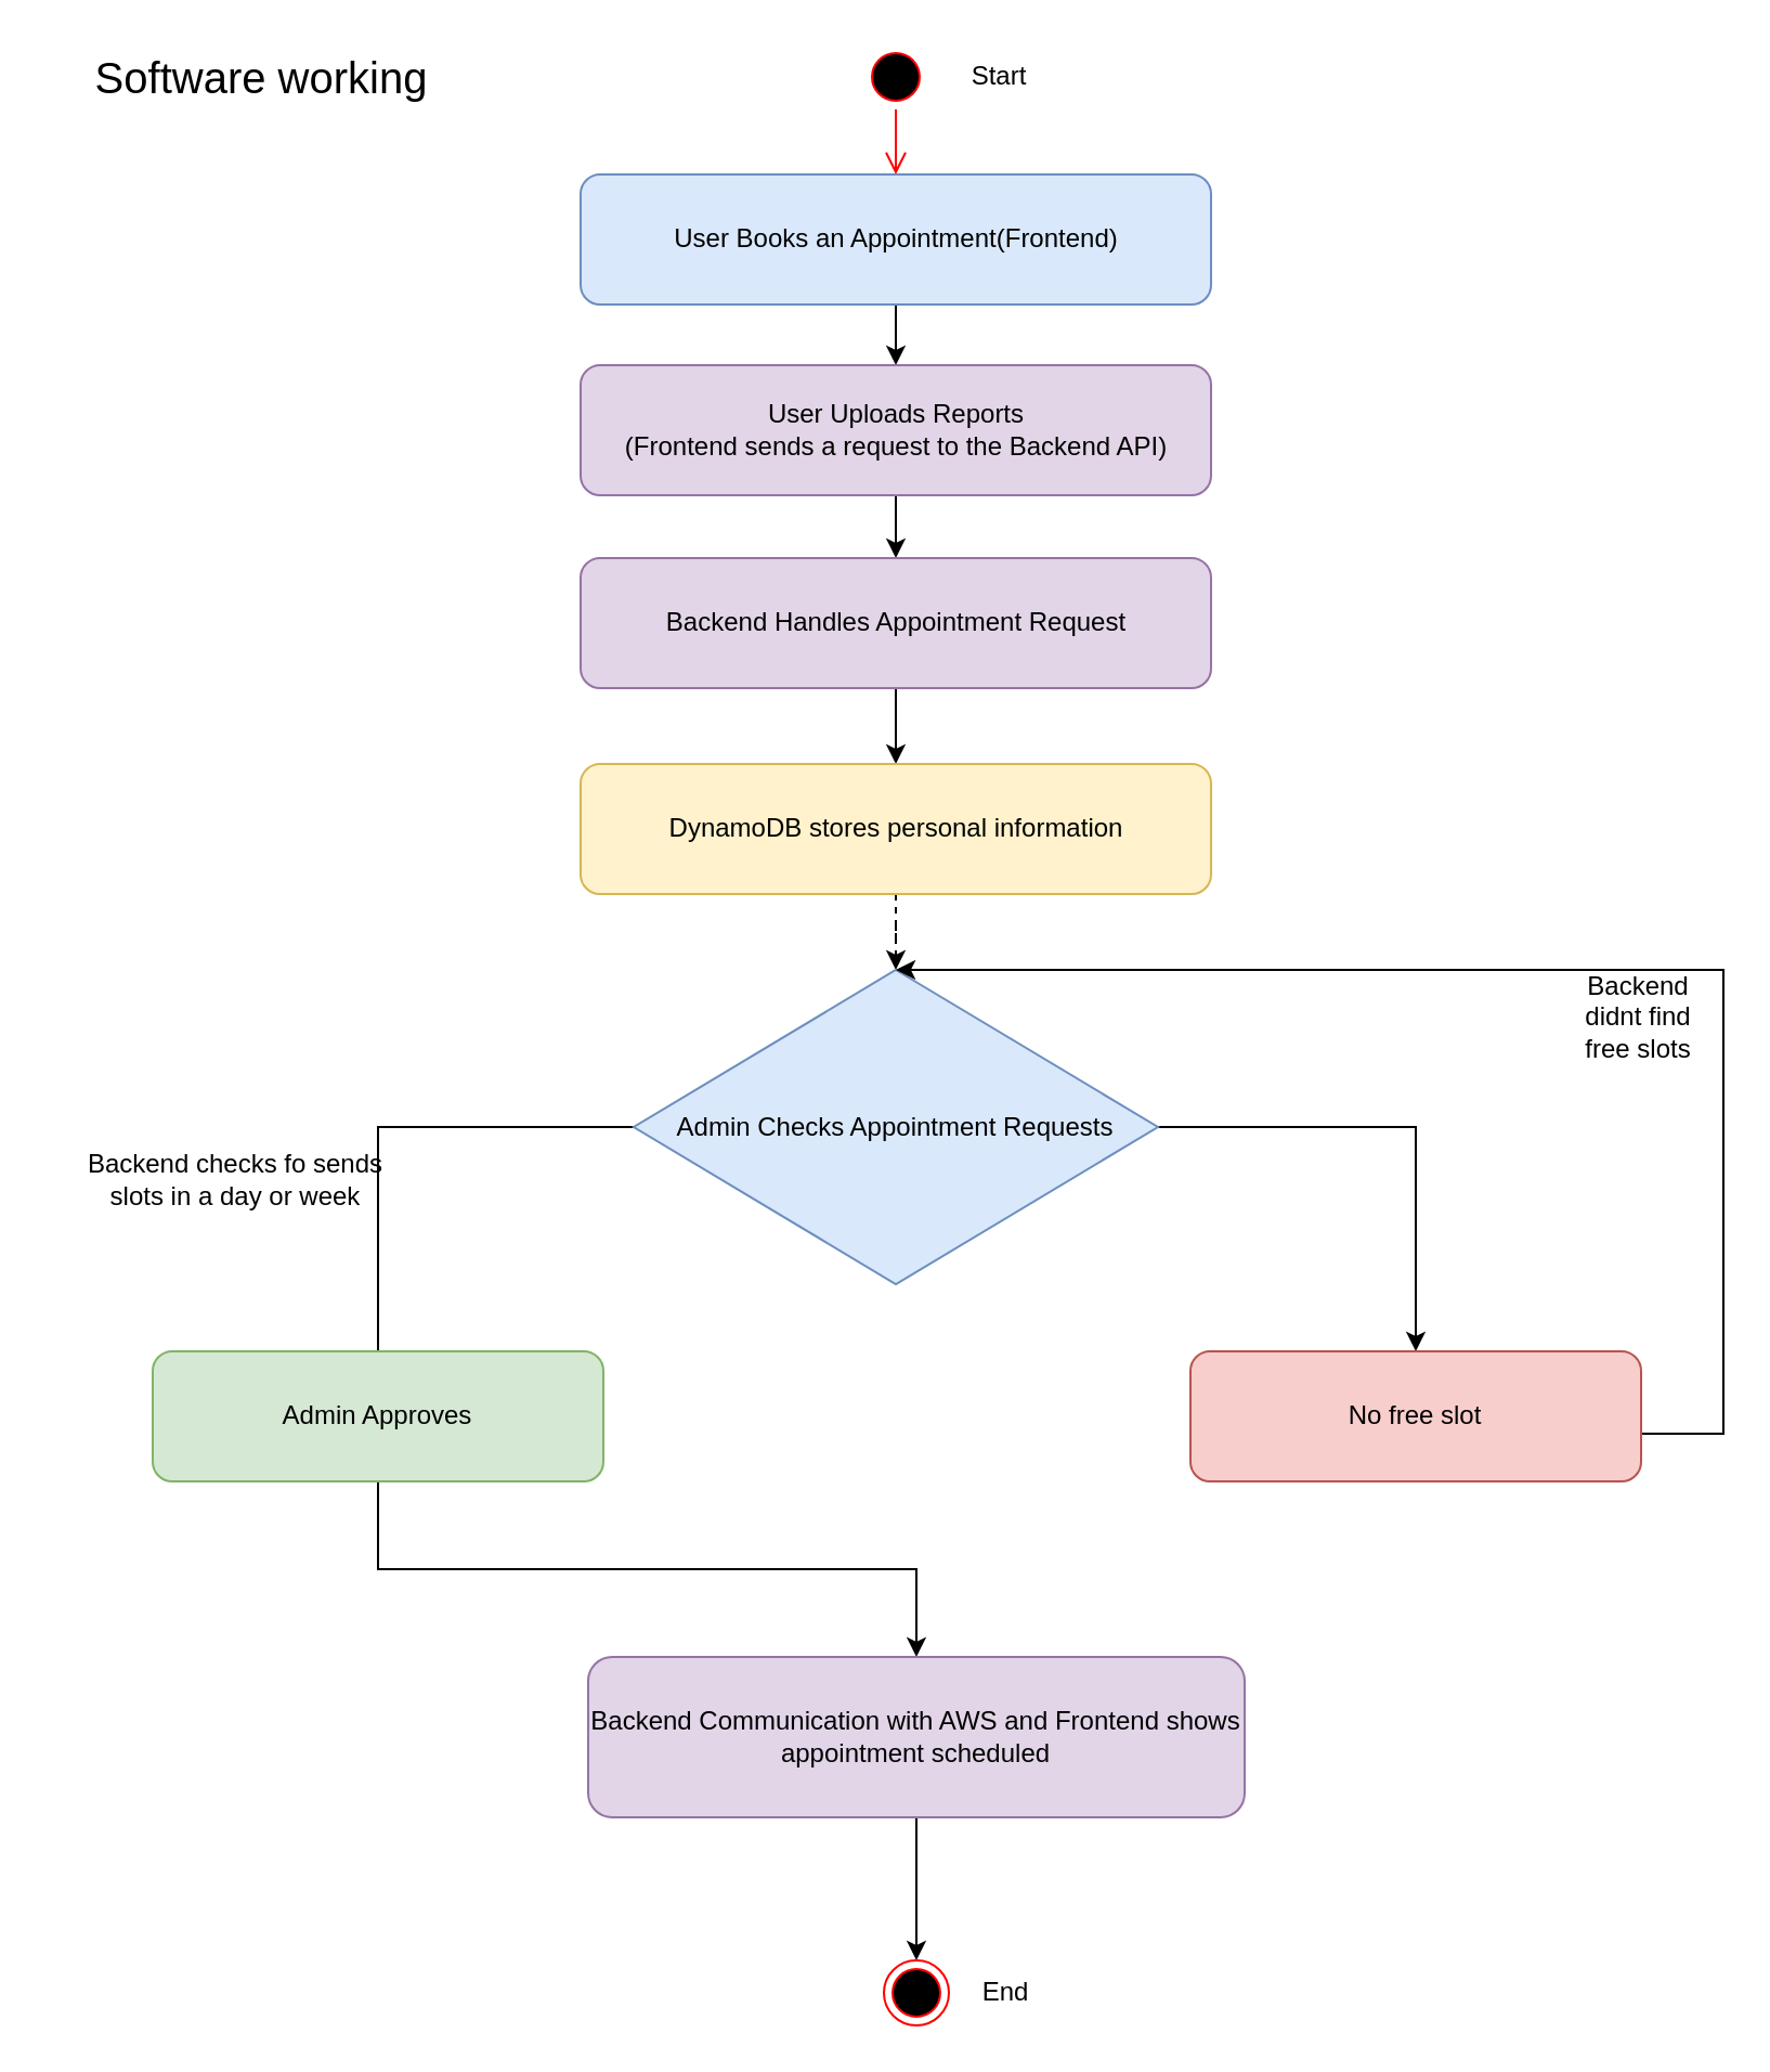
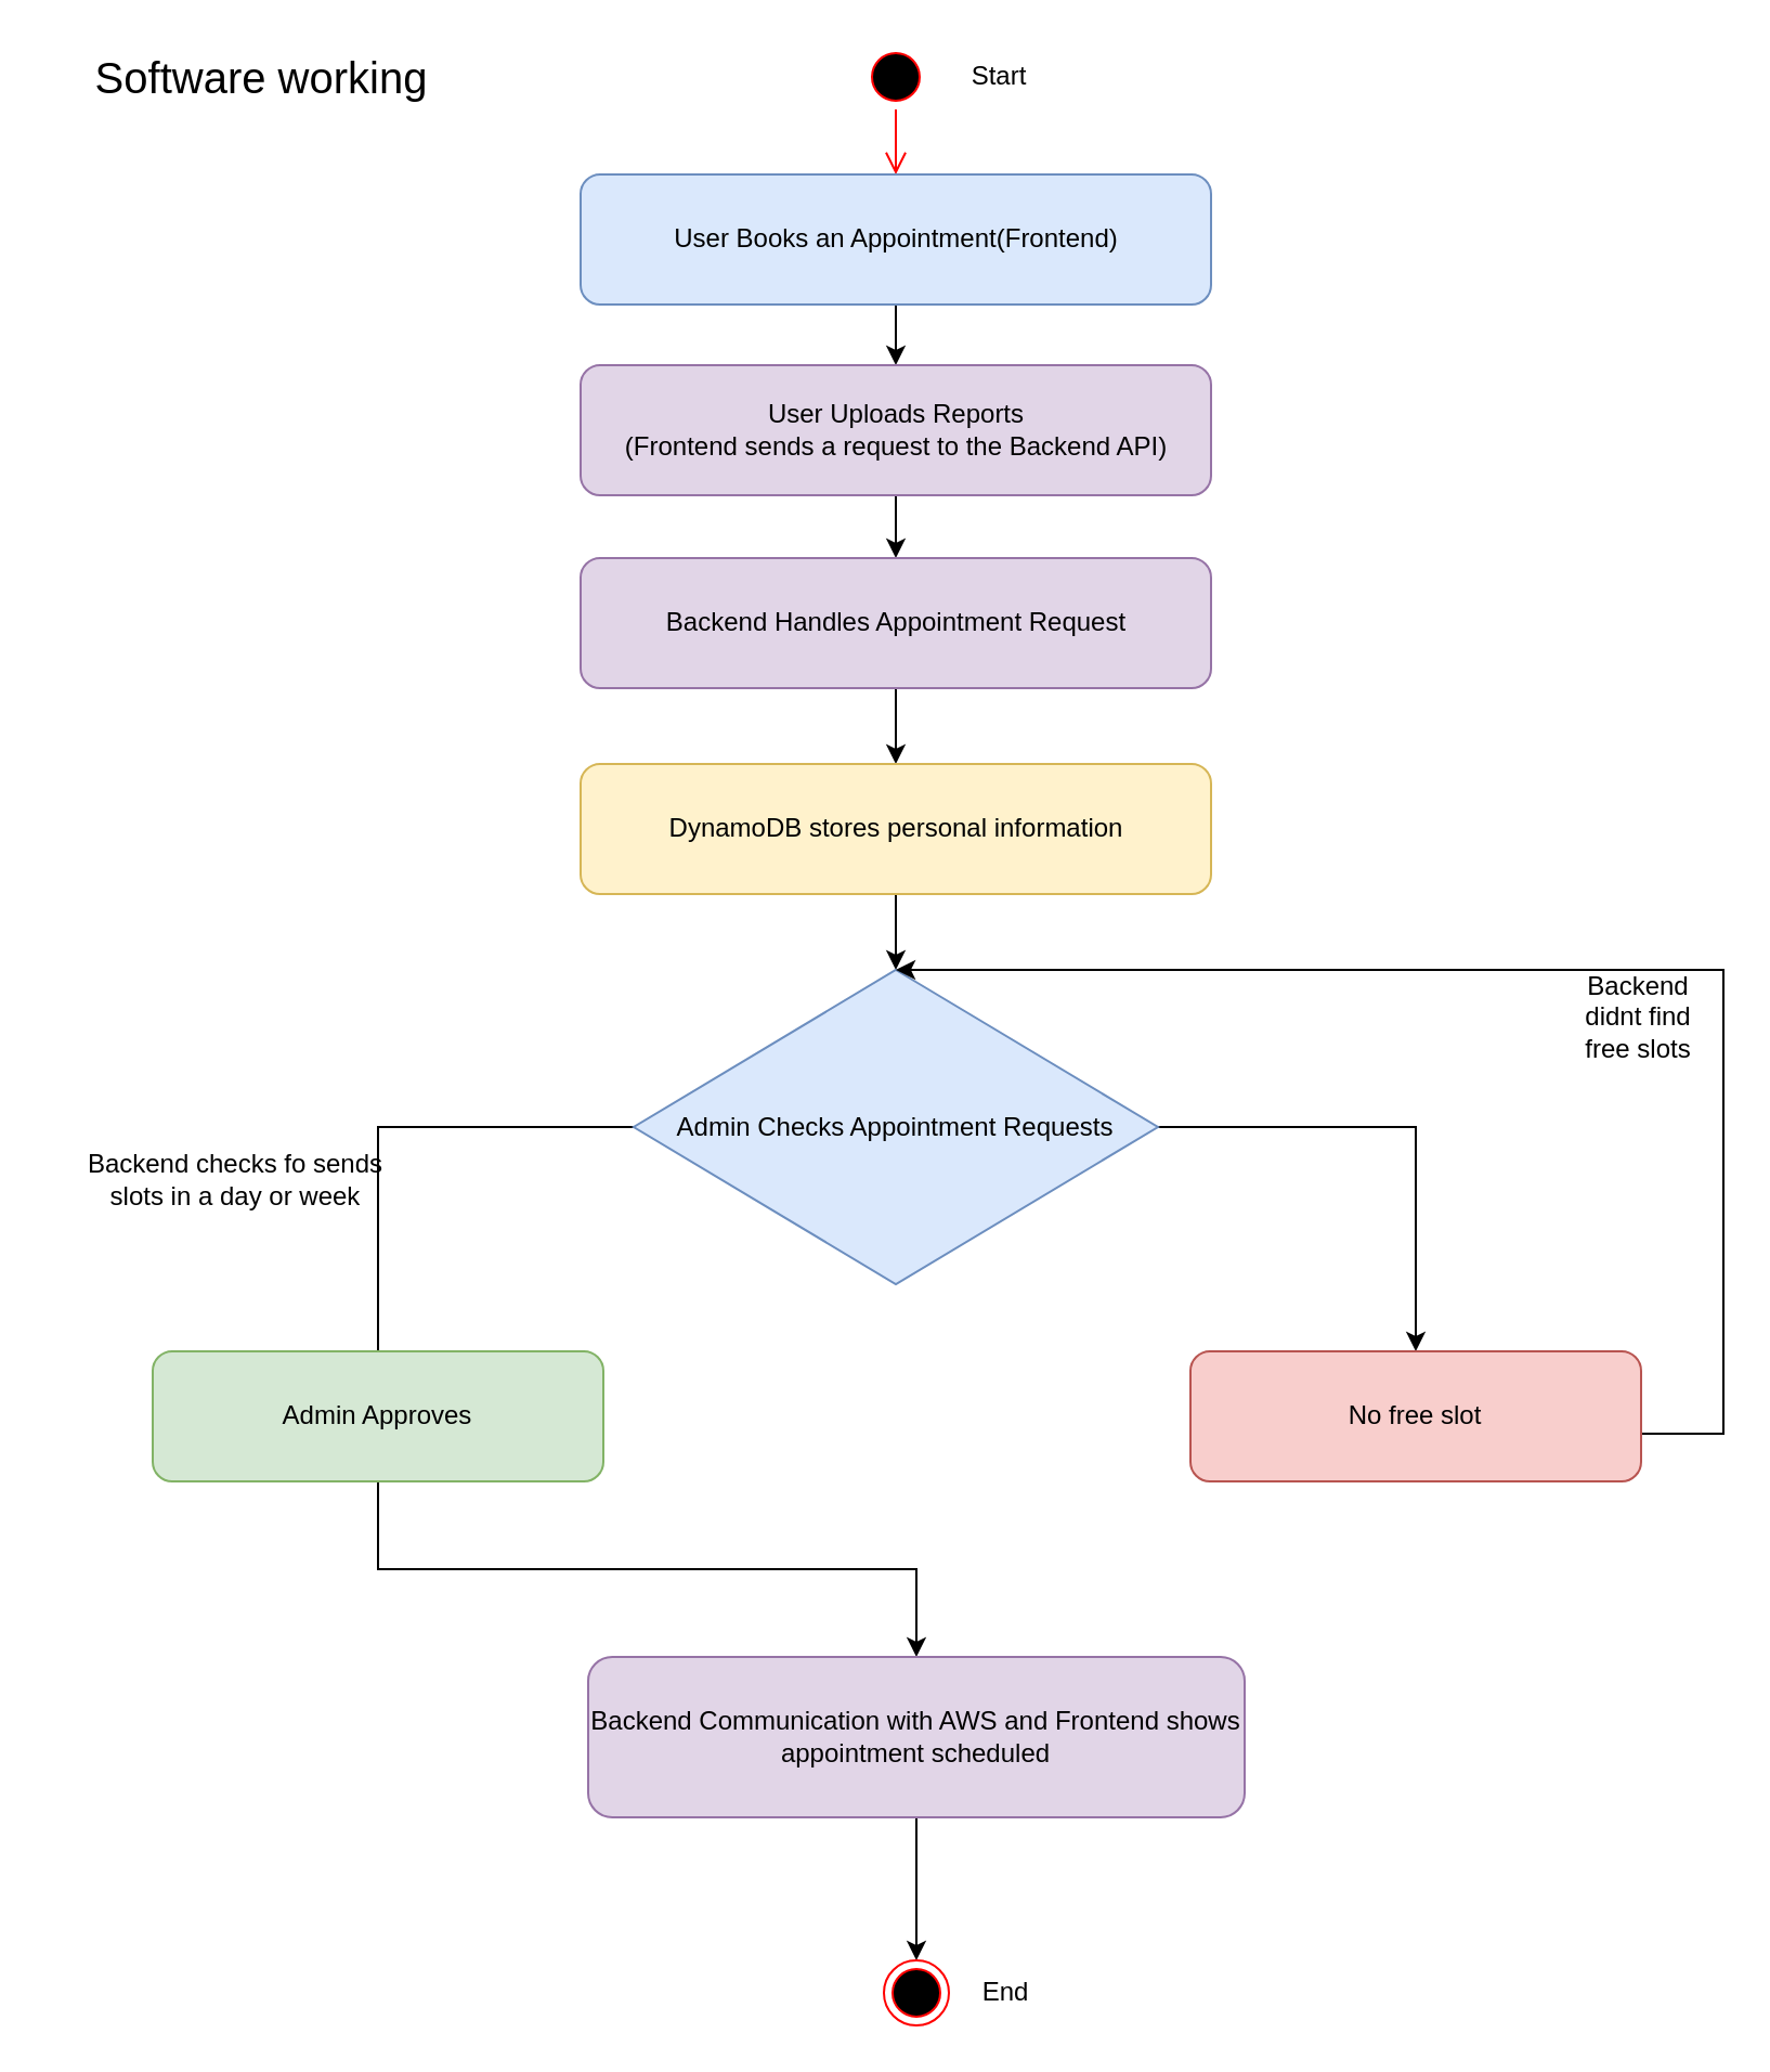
- <mxCell id="12" style="edgeStyle=orthogonalEdgeStyle;rounded=0;orthogonalLoop=1;jettySize=auto;html=1;entryX=0.5;entryY=0;entryDx=0;entryDy=0;dashed=1;" edge="1" parent="1" source="13" target="16"><mxGeometry relative="1" as="geometry" /></mxCell>
+ <mxCell id="12" style="edgeStyle=orthogonalEdgeStyle;rounded=0;orthogonalLoop=1;jettySize=auto;html=1;entryX=0.5;entryY=0;entryDx=0;entryDy=0;" edge="1" parent="1" source="13" target="16"><mxGeometry relative="1" as="geometry" /></mxCell>
